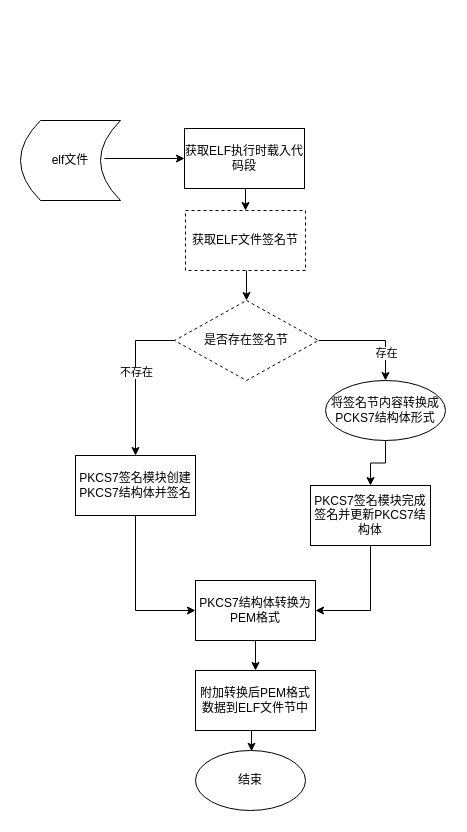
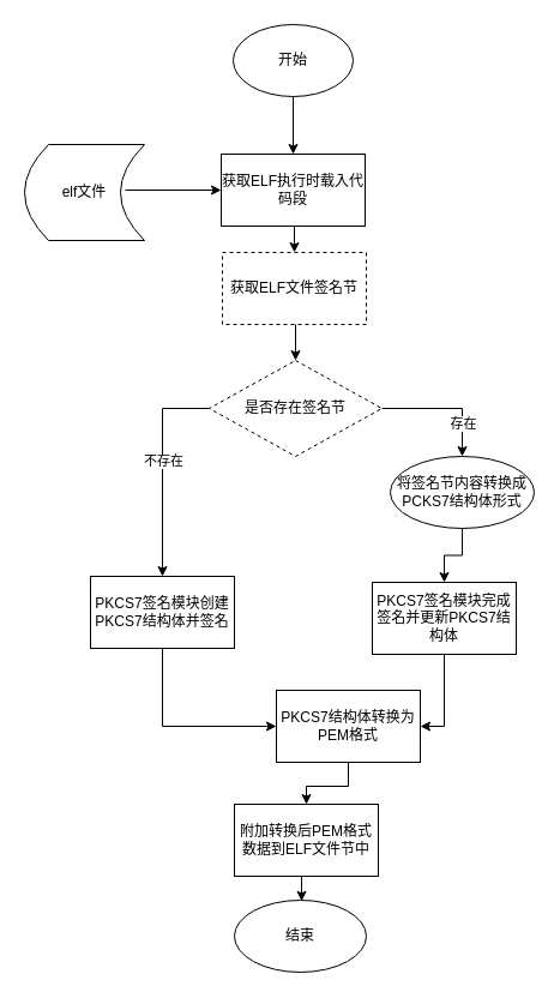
+ <mxCell id="3" value="开始" style="ellipse;whiteSpace=wrap;html=1;" vertex="1" parent="1"><mxGeometry x="194" y="20" width="100" height="60" as="geometry" /></mxCell>
+ <mxCell id="2" style="edgeStyle=orthogonalEdgeStyle;rounded=0;orthogonalLoop=1;jettySize=auto;html=1;exitX=0.5;exitY=1;exitDx=0;exitDy=0;" edge="1" parent="1" source="3" target="7"><mxGeometry relative="1" as="geometry" /></mxCell>
- <mxCell id="18" value="PKCS7签名模块创建PKCS7结构体并签名" style="rounded=0;whiteSpace=wrap;html=1;" vertex="1" parent="1"><mxGeometry x="75" y="455" width="120" height="60" as="geometry" /></mxCell>
+ <mxCell id="18" value="PKCS7签名模块创建PKCS7结构体并签名" style="rounded=0;whiteSpace=wrap;html=1;" vertex="1" parent="1"><mxGeometry x="75" y="480" width="120" height="60" as="geometry" /></mxCell>
- <mxCell id="22" value="PKCS7结构体转换为PEM格式" style="rounded=0;whiteSpace=wrap;html=1;" vertex="1" parent="1"><mxGeometry x="195" y="580" width="120" height="60" as="geometry" /></mxCell>
+ <mxCell id="22" value="PKCS7结构体转换为PEM格式" style="rounded=0;whiteSpace=wrap;html=1;" vertex="1" parent="1"><mxGeometry x="230" y="575" width="120" height="60" as="geometry" /></mxCell>
